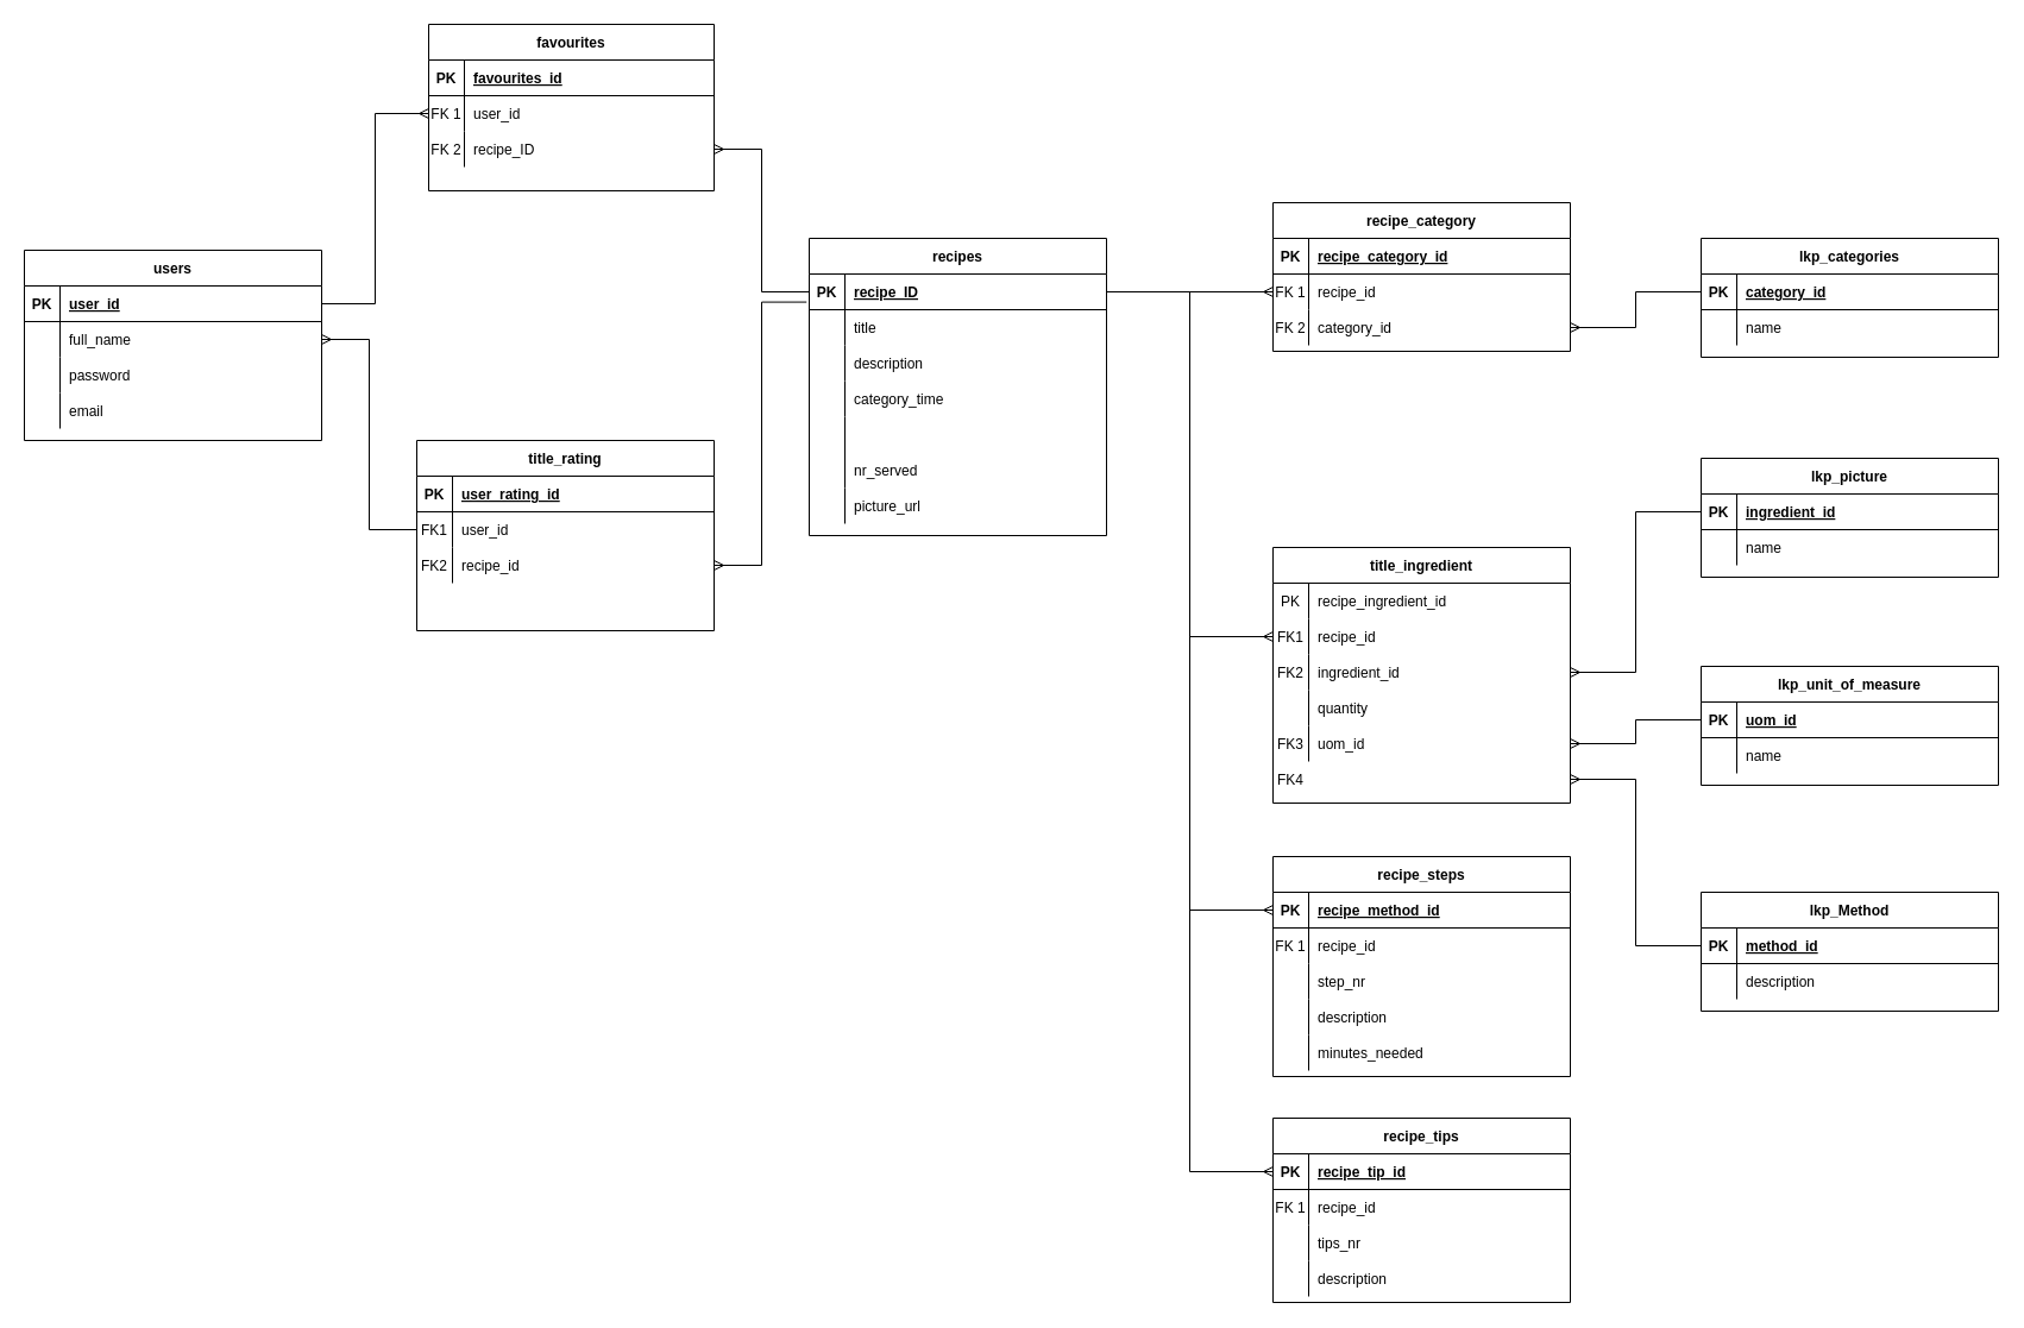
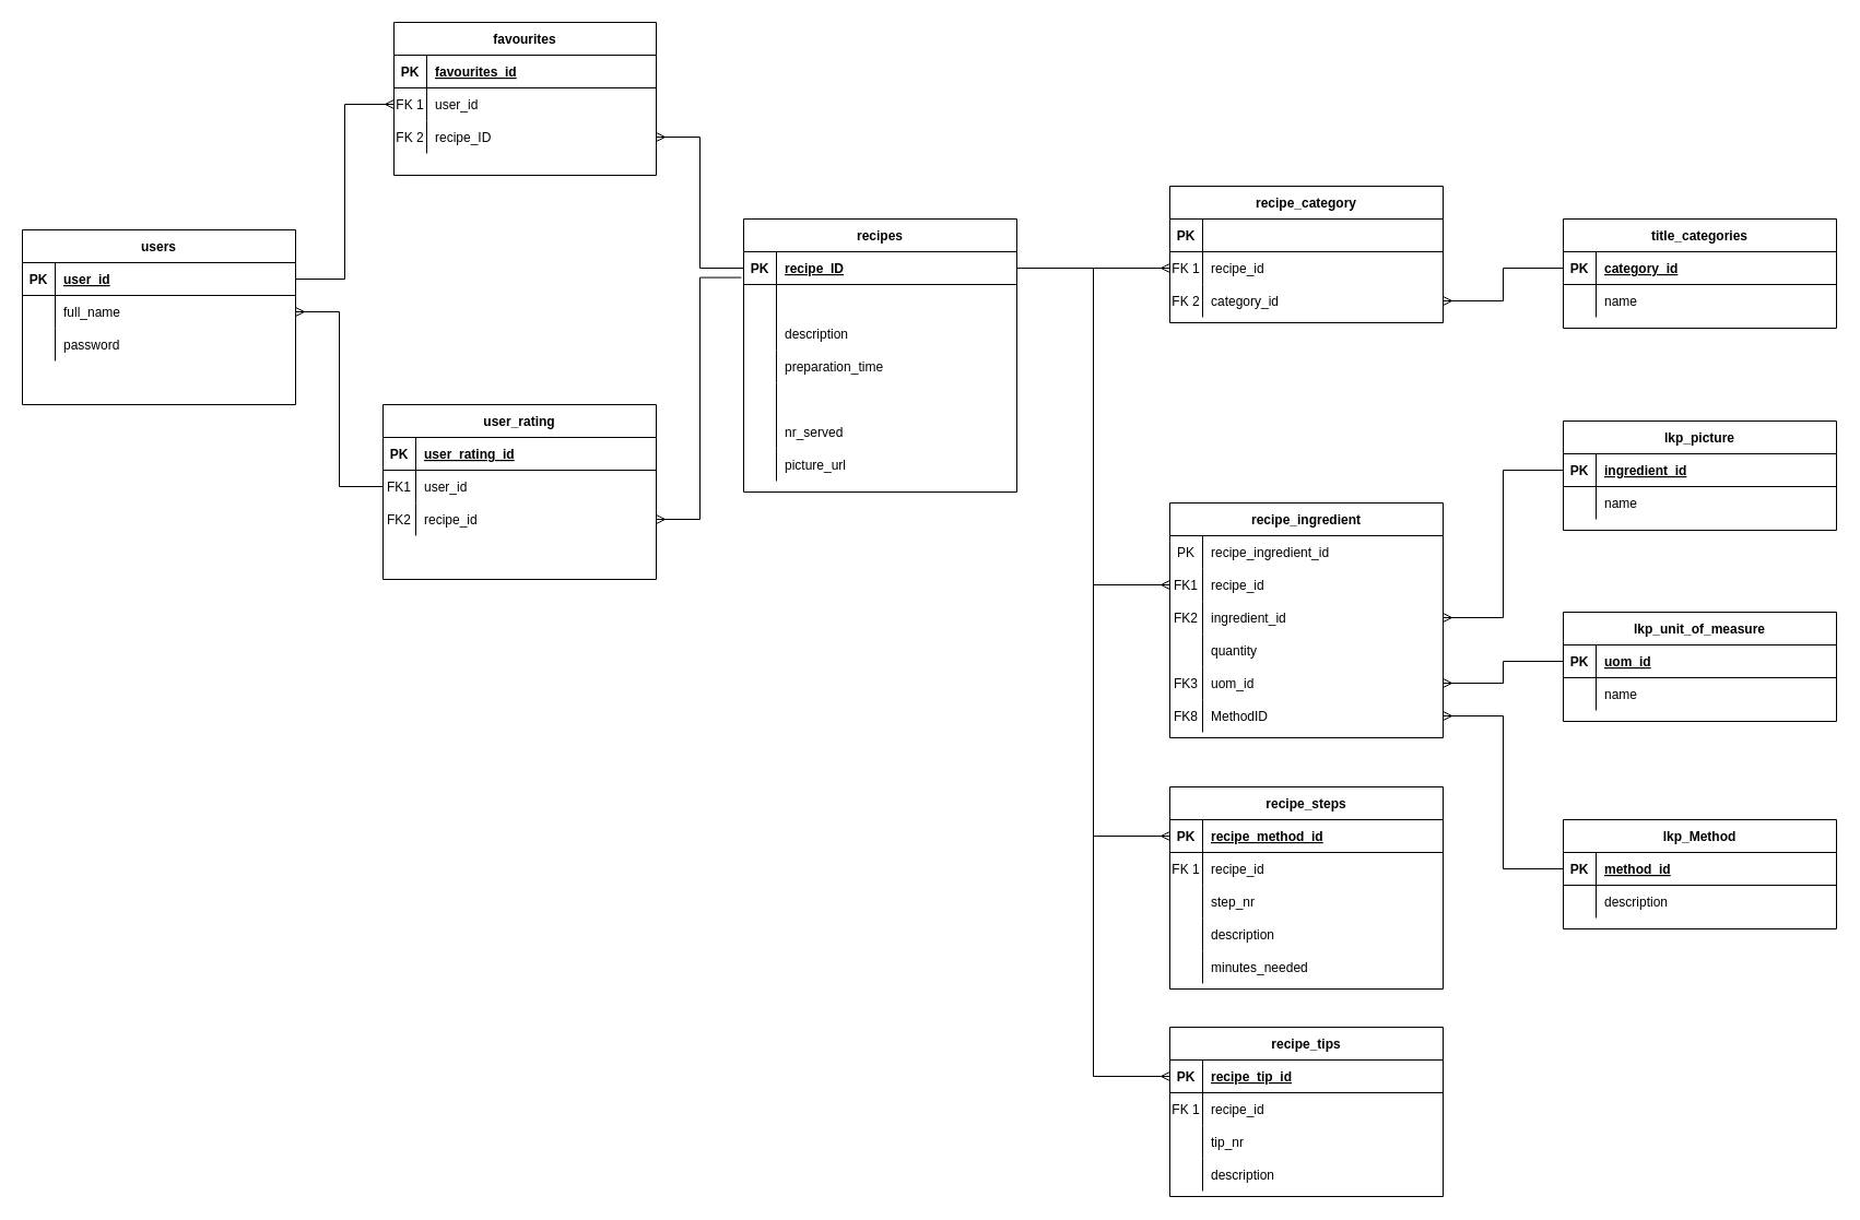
- <mxCell id="86" value="recipe_category_id" style="shape=partialRectangle;overflow=hidden;connectable=0;fillColor=none;top=0;left=0;bottom=0;right=0;align=left;spacingLeft=6;fontStyle=5;" parent="84" vertex="1"><mxGeometry x="30" width="220" height="30" as="geometry"><mxRectangle width="220" height="30" as="alternateBounds" /></mxGeometry></mxCell>
- <mxCell id="63" value="lkp_categories" style="shape=table;startSize=30;container=1;collapsible=1;childLayout=tableLayout;fixedRows=1;rowLines=0;fontStyle=1;align=center;resizeLast=1;" parent="1" vertex="1"><mxGeometry x="1430" y="200" width="250" height="100" as="geometry" /></mxCell>
+ <mxCell id="63" value="title_categories" style="shape=table;startSize=30;container=1;collapsible=1;childLayout=tableLayout;fixedRows=1;rowLines=0;fontStyle=1;align=center;resizeLast=1;" parent="1" vertex="1"><mxGeometry x="1430" y="200" width="250" height="100" as="geometry" /></mxCell>
- <mxCell id="8" value="title" style="shape=partialRectangle;overflow=hidden;connectable=0;fillColor=none;top=0;left=0;bottom=0;right=0;align=left;spacingLeft=6;" parent="6" vertex="1"><mxGeometry x="30" width="220" height="30" as="geometry"><mxRectangle width="220" height="30" as="alternateBounds" /></mxGeometry></mxCell>
- <mxCell id="14" value="category_time" style="shape=partialRectangle;overflow=hidden;connectable=0;fillColor=none;top=0;left=0;bottom=0;right=0;align=left;spacingLeft=6;" parent="12" vertex="1"><mxGeometry x="30" width="220" height="30" as="geometry"><mxRectangle width="220" height="30" as="alternateBounds" /></mxGeometry></mxCell>
+ <mxCell id="14" value="preparation_time" style="shape=partialRectangle;overflow=hidden;connectable=0;fillColor=none;top=0;left=0;bottom=0;right=0;align=left;spacingLeft=6;" parent="12" vertex="1"><mxGeometry x="30" width="220" height="30" as="geometry"><mxRectangle width="220" height="30" as="alternateBounds" /></mxGeometry></mxCell>
- <mxCell id="42" value="email" style="shape=partialRectangle;overflow=hidden;connectable=0;fillColor=none;top=0;left=0;bottom=0;right=0;align=left;spacingLeft=6;" parent="40" vertex="1"><mxGeometry x="30" width="220" height="30" as="geometry"><mxRectangle width="220" height="30" as="alternateBounds" /></mxGeometry></mxCell>
- <mxCell id="70" value="title_rating" style="shape=table;startSize=30;container=1;collapsible=1;childLayout=tableLayout;fixedRows=1;rowLines=0;fontStyle=1;align=center;resizeLast=1;" parent="1" vertex="1"><mxGeometry x="350" y="370" width="250" height="160" as="geometry" /></mxCell>
+ <mxCell id="70" value="user_rating" style="shape=table;startSize=30;container=1;collapsible=1;childLayout=tableLayout;fixedRows=1;rowLines=0;fontStyle=1;align=center;resizeLast=1;" parent="1" vertex="1"><mxGeometry x="350" y="370" width="250" height="160" as="geometry" /></mxCell>
- <mxCell id="44" value="title_ingredient" style="shape=table;startSize=30;container=1;collapsible=1;childLayout=tableLayout;fixedRows=1;rowLines=0;fontStyle=1;align=center;resizeLast=1;" parent="1" vertex="1"><mxGeometry x="1070" y="460" width="250" height="215" as="geometry" /></mxCell>
+ <mxCell id="44" value="recipe_ingredient" style="shape=table;startSize=30;container=1;collapsible=1;childLayout=tableLayout;fixedRows=1;rowLines=0;fontStyle=1;align=center;resizeLast=1;" parent="1" vertex="1"><mxGeometry x="1070" y="460" width="250" height="215" as="geometry" /></mxCell>
- <mxCell id="61" value="FK4" style="shape=partialRectangle;overflow=hidden;connectable=0;fillColor=none;top=0;left=0;bottom=0;right=0;" parent="60" vertex="1"><mxGeometry width="30" height="30" as="geometry"><mxRectangle width="30" height="30" as="alternateBounds" /></mxGeometry></mxCell>
+ <mxCell id="61" value="FK8" style="shape=partialRectangle;overflow=hidden;connectable=0;fillColor=none;top=0;left=0;bottom=0;right=0;" parent="60" vertex="1"><mxGeometry width="30" height="30" as="geometry"><mxRectangle width="30" height="30" as="alternateBounds" /></mxGeometry></mxCell>
+ <mxCell id="62" value="MethodID" style="shape=partialRectangle;overflow=hidden;connectable=0;fillColor=none;top=0;left=0;bottom=0;right=0;align=left;spacingLeft=6;" parent="60" vertex="1"><mxGeometry x="30" width="220" height="30" as="geometry"><mxRectangle width="220" height="30" as="alternateBounds" /></mxGeometry></mxCell>
- <mxCell id="136" value="tips_nr" style="shape=partialRectangle;overflow=hidden;connectable=0;fillColor=none;top=0;left=0;bottom=0;right=0;align=left;spacingLeft=6;" parent="134" vertex="1"><mxGeometry x="30" width="220" height="30" as="geometry"><mxRectangle width="220" height="30" as="alternateBounds" /></mxGeometry></mxCell>
+ <mxCell id="136" value="tip_nr" style="shape=partialRectangle;overflow=hidden;connectable=0;fillColor=none;top=0;left=0;bottom=0;right=0;align=left;spacingLeft=6;" parent="134" vertex="1"><mxGeometry x="30" width="220" height="30" as="geometry"><mxRectangle width="220" height="30" as="alternateBounds" /></mxGeometry></mxCell>
